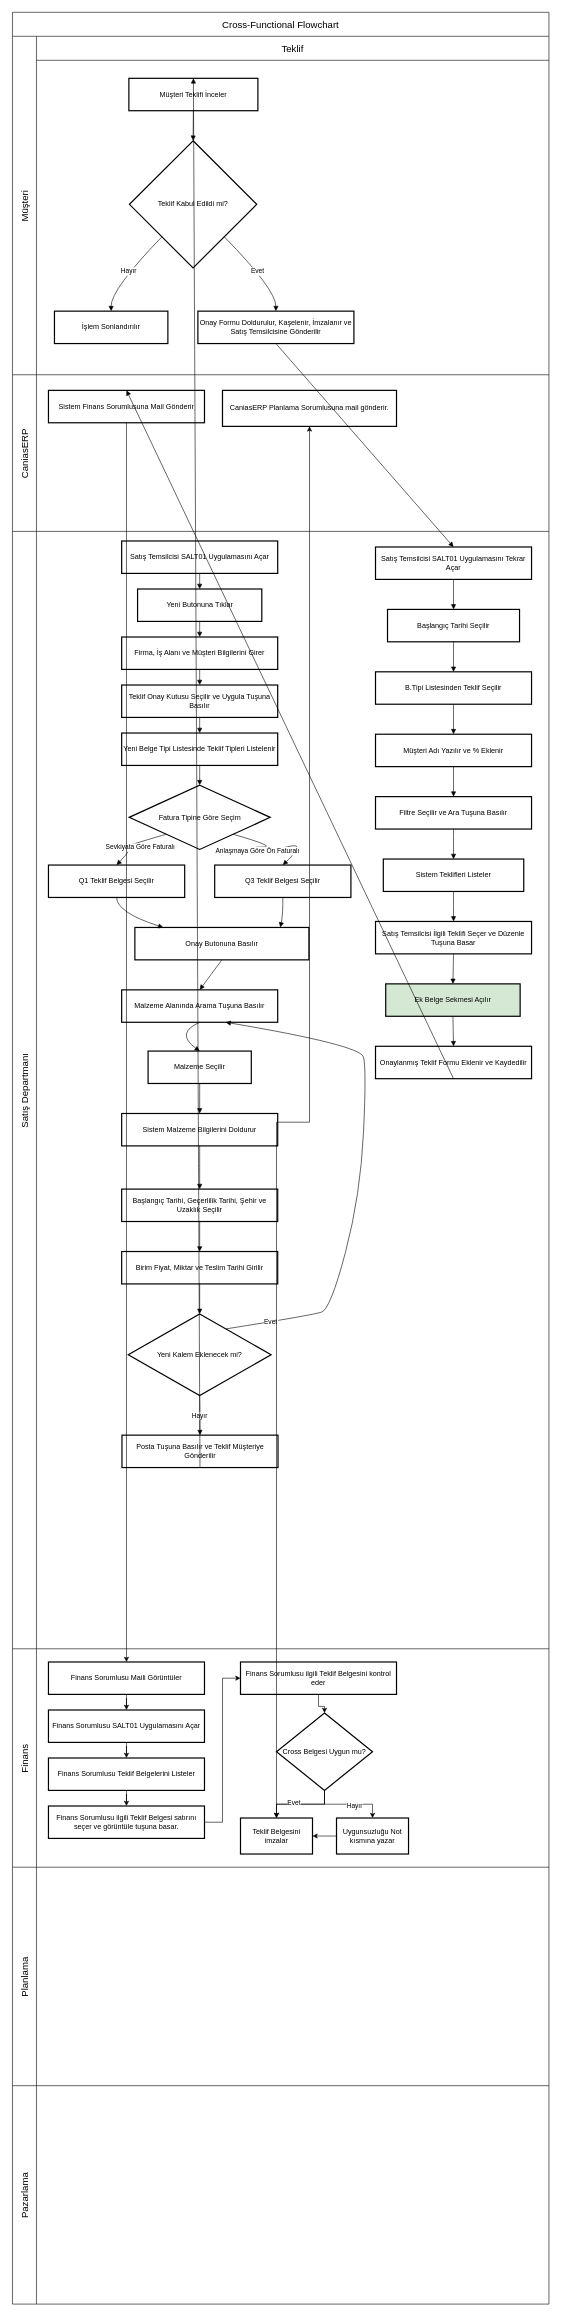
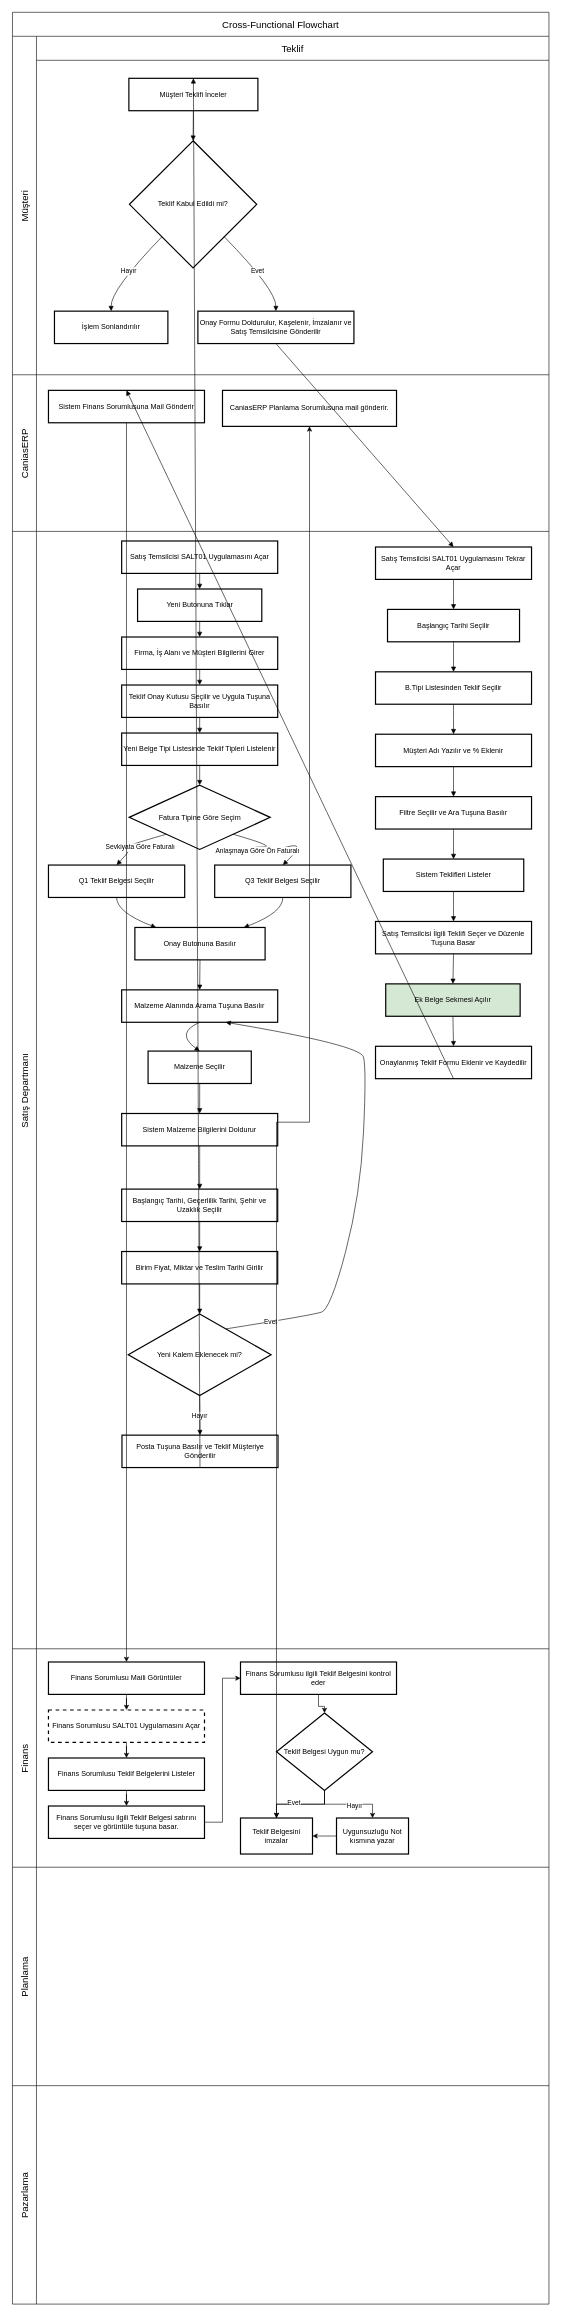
- <mxCell id="31" value="Onay Butonuna Basılır" style="whiteSpace=wrap;strokeWidth=2;" vertex="1" parent="17"><mxGeometry x="164" y="660" width="290" height="54" as="geometry" /></mxCell>
+ <mxCell id="31" value="Onay Butonuna Basılır" style="whiteSpace=wrap;strokeWidth=2;" vertex="1" parent="17"><mxGeometry x="164" y="660" width="217" height="54" as="geometry" /></mxCell>
- <mxCell id="73" value="Finans Sorumlusu SALT01 Uygulamasını Açar" style="whiteSpace=wrap;strokeWidth=2;" vertex="1" parent="69"><mxGeometry x="20" y="102" width="260" height="54" as="geometry" /></mxCell>
+ <mxCell id="73" value="Finans Sorumlusu SALT01 Uygulamasını Açar" style="whiteSpace=wrap;strokeWidth=2;dashed=1;" vertex="1" parent="69"><mxGeometry x="20" y="102" width="260" height="54" as="geometry" /></mxCell>
- <mxCell id="85" value="Cross Belgesi Uygun mu?" style="rhombus;whiteSpace=wrap;html=1;strokeWidth=2;" vertex="1" parent="69"><mxGeometry x="400" y="107" width="160" height="129" as="geometry" /></mxCell>
+ <mxCell id="85" value="Teklif Belgesi Uygun mu?" style="rhombus;whiteSpace=wrap;html=1;strokeWidth=2;" vertex="1" parent="69"><mxGeometry x="400" y="107" width="160" height="129" as="geometry" /></mxCell>
